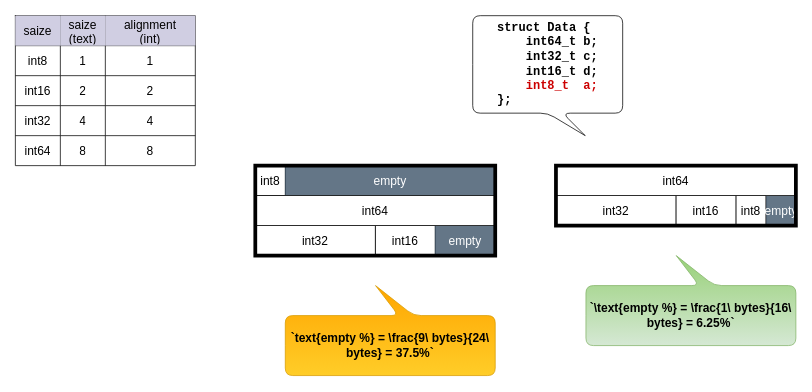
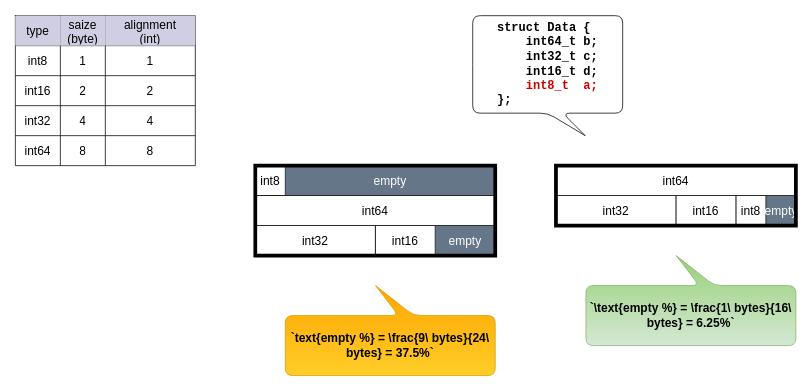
- <mxCell id="4" value="saize" style="shape=partialRectangle;html=1;whiteSpace=wrap;connectable=0;strokeColor=#56517e;overflow=hidden;fillColor=#d0cee2;top=0;left=0;bottom=0;right=0;pointerEvents=1;fontSize=16;" parent="3" vertex="1"><mxGeometry width="60" height="40" as="geometry"><mxRectangle width="60" height="40" as="alternateBounds" /></mxGeometry></mxCell>
+ <mxCell id="4" value="type" style="shape=partialRectangle;html=1;whiteSpace=wrap;connectable=0;strokeColor=#56517e;overflow=hidden;fillColor=#d0cee2;top=0;left=0;bottom=0;right=0;pointerEvents=1;fontSize=16;" parent="3" vertex="1"><mxGeometry width="60" height="40" as="geometry"><mxRectangle width="60" height="40" as="alternateBounds" /></mxGeometry></mxCell>
- <mxCell id="5" value="saize&lt;br&gt;(text)" style="shape=partialRectangle;html=1;whiteSpace=wrap;connectable=0;strokeColor=#56517e;overflow=hidden;fillColor=#d0cee2;top=0;left=0;bottom=0;right=0;pointerEvents=1;fontSize=16;" parent="3" vertex="1"><mxGeometry x="60" width="60" height="40" as="geometry"><mxRectangle width="60" height="40" as="alternateBounds" /></mxGeometry></mxCell>
+ <mxCell id="5" value="saize&lt;br&gt;(byte)" style="shape=partialRectangle;html=1;whiteSpace=wrap;connectable=0;strokeColor=#56517e;overflow=hidden;fillColor=#d0cee2;top=0;left=0;bottom=0;right=0;pointerEvents=1;fontSize=16;" parent="3" vertex="1"><mxGeometry x="60" width="60" height="40" as="geometry"><mxRectangle width="60" height="40" as="alternateBounds" /></mxGeometry></mxCell>
